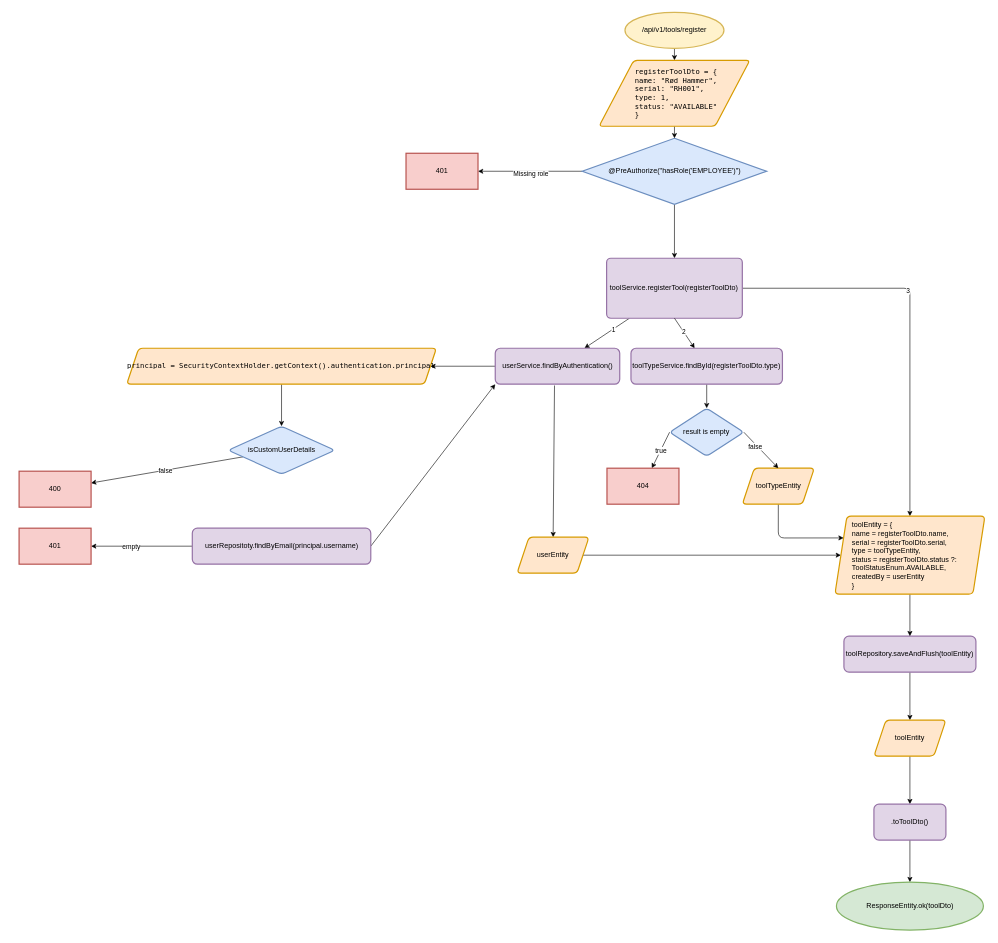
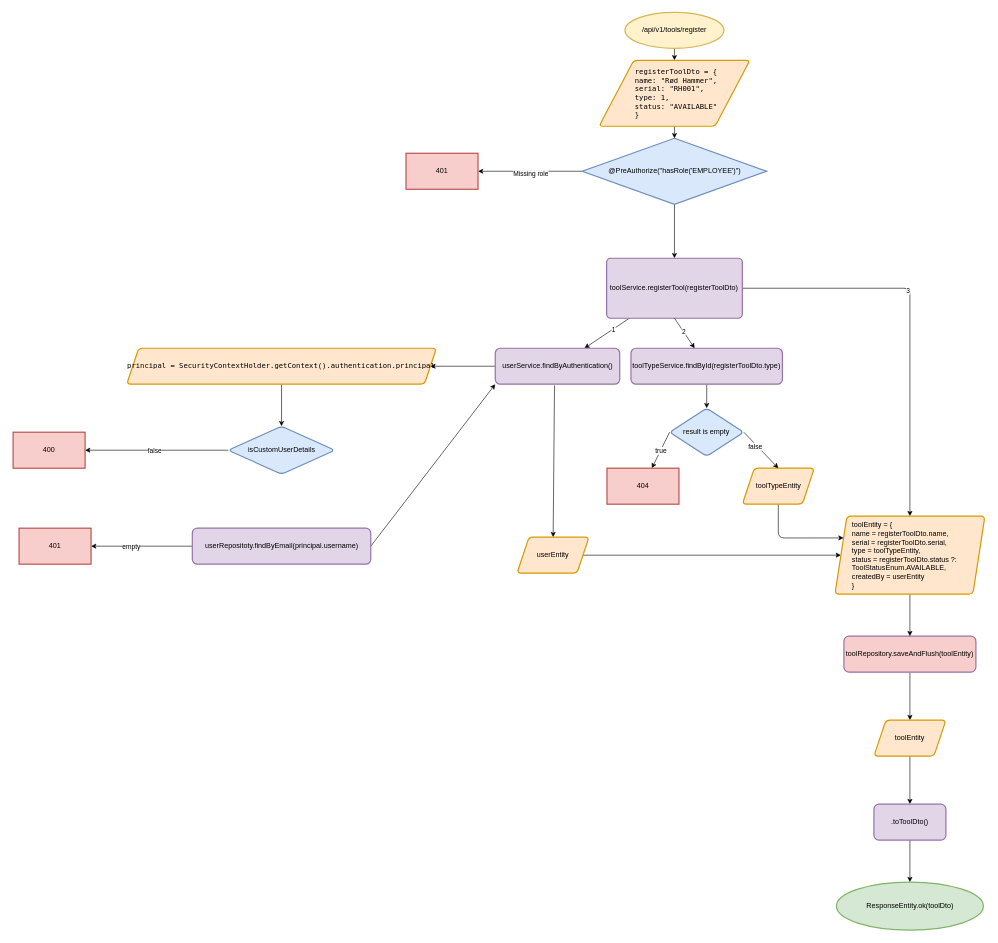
- <mxCell id="25" value="400" style="whiteSpace=wrap;html=1;fillColor=#f8cecc;strokeColor=#b85450;rounded=0;arcSize=14;strokeWidth=2;" vertex="1" parent="1"><mxGeometry x="30.995" y="785" width="120" height="60" as="geometry" /></mxCell>
+ <mxCell id="25" value="400" style="whiteSpace=wrap;html=1;fillColor=#f8cecc;strokeColor=#b85450;rounded=0;arcSize=14;strokeWidth=2;" vertex="1" parent="1"><mxGeometry x="20.995" y="720" width="120" height="60" as="geometry" /></mxCell>
- <mxCell id="45" value="toolRepository.saveAndFlush(toolEntity)" style="whiteSpace=wrap;html=1;fillColor=#e1d5e7;strokeColor=#9673a6;rounded=1;arcSize=14;strokeWidth=2;" vertex="1" parent="1"><mxGeometry x="1406" y="1060" width="220.01" height="60" as="geometry" /></mxCell>
+ <mxCell id="45" value="toolRepository.saveAndFlush(toolEntity)" style="whiteSpace=wrap;html=1;fillColor=#f8cecc;strokeColor=#9673a6;rounded=1;arcSize=14;strokeWidth=2;" vertex="1" parent="1"><mxGeometry x="1406" y="1060" width="220.01" height="60" as="geometry" /></mxCell>
